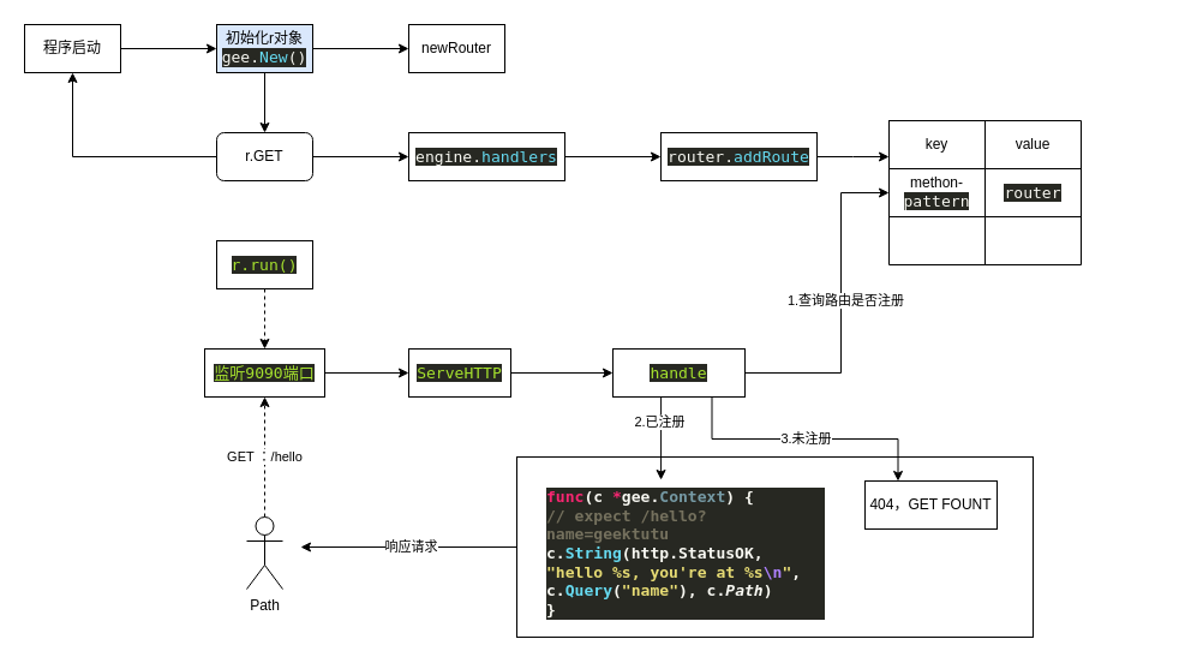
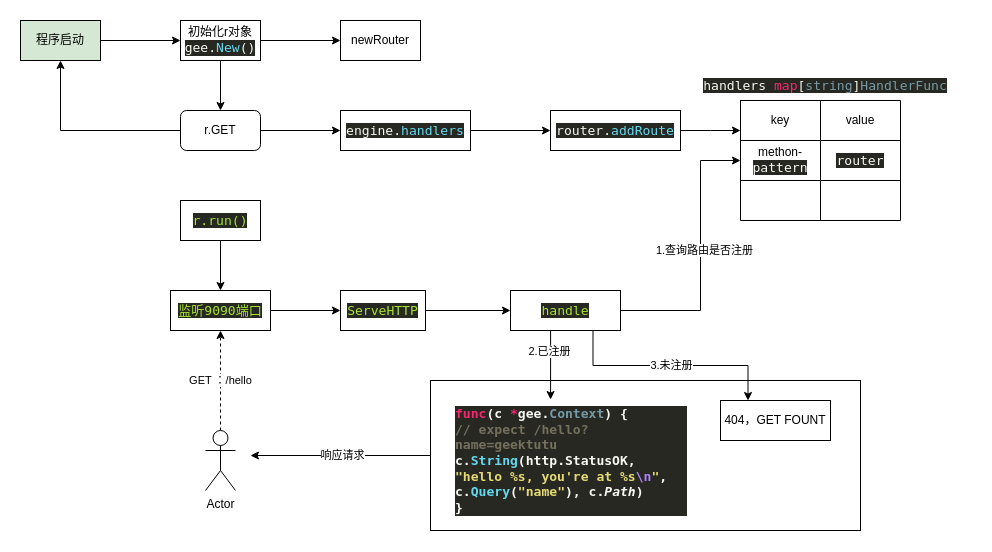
- <mxCell id="6" value="程序启动" style="rounded=0;whiteSpace=wrap;html=1;" vertex="1" parent="1"><mxGeometry x="20" y="20" width="80" height="40" as="geometry" /></mxCell>
+ <mxCell id="6" value="程序启动" style="rounded=0;whiteSpace=wrap;html=1;fillColor=#d5e8d4;" vertex="1" parent="1"><mxGeometry x="20" y="20" width="80" height="40" as="geometry" /></mxCell>
- <mxCell id="9" value="初始化r对象&lt;br&gt;&lt;div style=&quot;background-color: rgb(39, 40, 34); color: rgb(248, 248, 242); font-family: &amp;quot;JetBrains Mono&amp;quot;, monospace; font-size: 9.8pt;&quot;&gt;gee.&lt;span style=&quot;color:#66d9ef;&quot;&gt;New&lt;/span&gt;()&lt;/div&gt;" style="rounded=0;whiteSpace=wrap;html=1;fillColor=#dae8fc;" vertex="1" parent="1"><mxGeometry x="180" y="20" width="80" height="40" as="geometry" /></mxCell>
+ <mxCell id="9" value="初始化r对象&lt;br&gt;&lt;div style=&quot;background-color: rgb(39, 40, 34); color: rgb(248, 248, 242); font-family: &amp;quot;JetBrains Mono&amp;quot;, monospace; font-size: 9.8pt;&quot;&gt;gee.&lt;span style=&quot;color:#66d9ef;&quot;&gt;New&lt;/span&gt;()&lt;/div&gt;" style="rounded=0;whiteSpace=wrap;html=1;" vertex="1" parent="1"><mxGeometry x="180" y="20" width="80" height="40" as="geometry" /></mxCell>
+ <mxCell id="18" value="&lt;div style=&quot;background-color: rgb(39, 40, 34); color: rgb(248, 248, 242); font-family: &amp;quot;JetBrains Mono&amp;quot;, monospace; font-size: 9.8pt;&quot;&gt;handlers &lt;span style=&quot;color:#f92672;&quot;&gt;map&lt;/span&gt;[&lt;span style=&quot;color:#769aa5;&quot;&gt;string&lt;/span&gt;]&lt;span style=&quot;color:#769aa5;&quot;&gt;HandlerFunc&lt;/span&gt;&lt;/div&gt;" style="text;html=1;strokeColor=none;fillColor=none;align=center;verticalAlign=middle;whiteSpace=wrap;rounded=0;" vertex="1" parent="1"><mxGeometry x="680" y="70" width="290" height="30" as="geometry" /></mxCell>
- <mxCell id="29" value="" style="edgeStyle=orthogonalEdgeStyle;rounded=0;orthogonalLoop=1;jettySize=auto;html=1;dashed=1;" edge="1" parent="1" source="30" target="32"><mxGeometry relative="1" as="geometry" /></mxCell>
+ <mxCell id="29" value="" style="edgeStyle=orthogonalEdgeStyle;rounded=0;orthogonalLoop=1;jettySize=auto;html=1;" edge="1" parent="1" source="30" target="32"><mxGeometry relative="1" as="geometry" /></mxCell>
- <mxCell id="34" value="Path" style="shape=umlActor;verticalLabelPosition=bottom;verticalAlign=top;html=1;outlineConnect=0;gradientColor=none;" vertex="1" parent="1"><mxGeometry x="205" y="430" width="30" height="60" as="geometry" /></mxCell>
+ <mxCell id="34" value="Actor" style="shape=umlActor;verticalLabelPosition=bottom;verticalAlign=top;html=1;outlineConnect=0;gradientColor=none;" vertex="1" parent="1"><mxGeometry x="205" y="430" width="30" height="60" as="geometry" /></mxCell>
